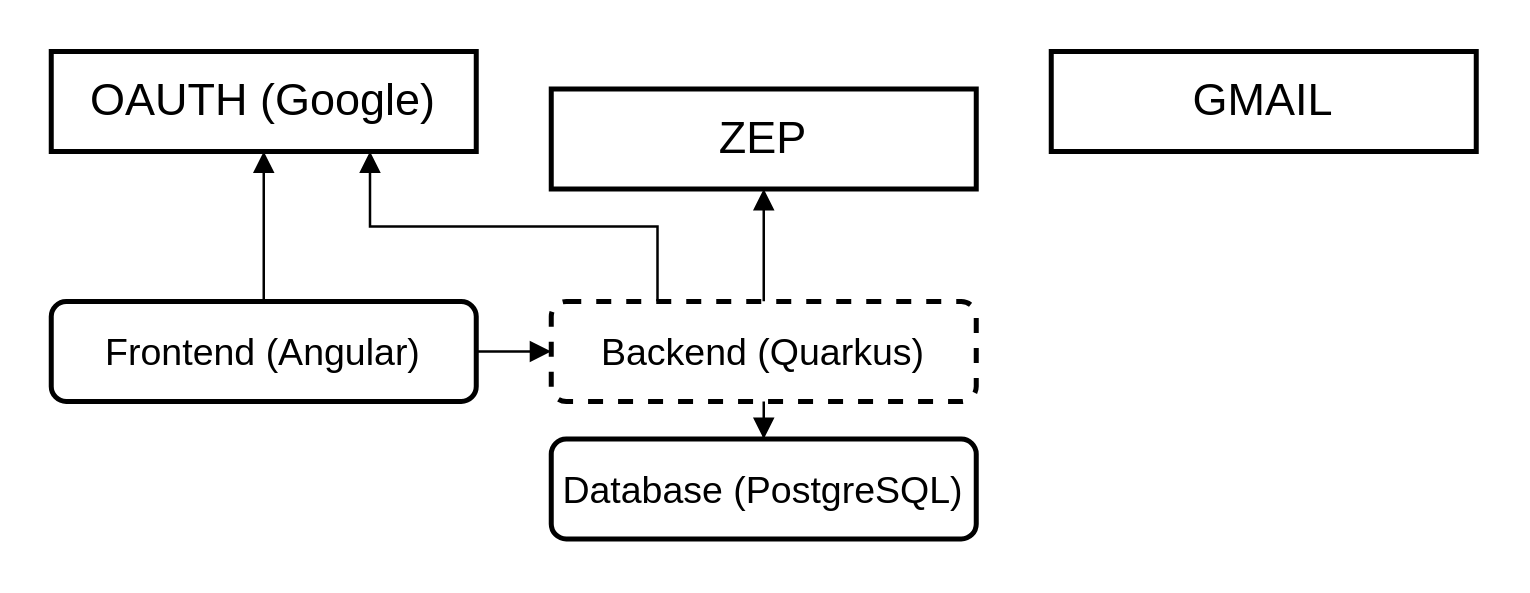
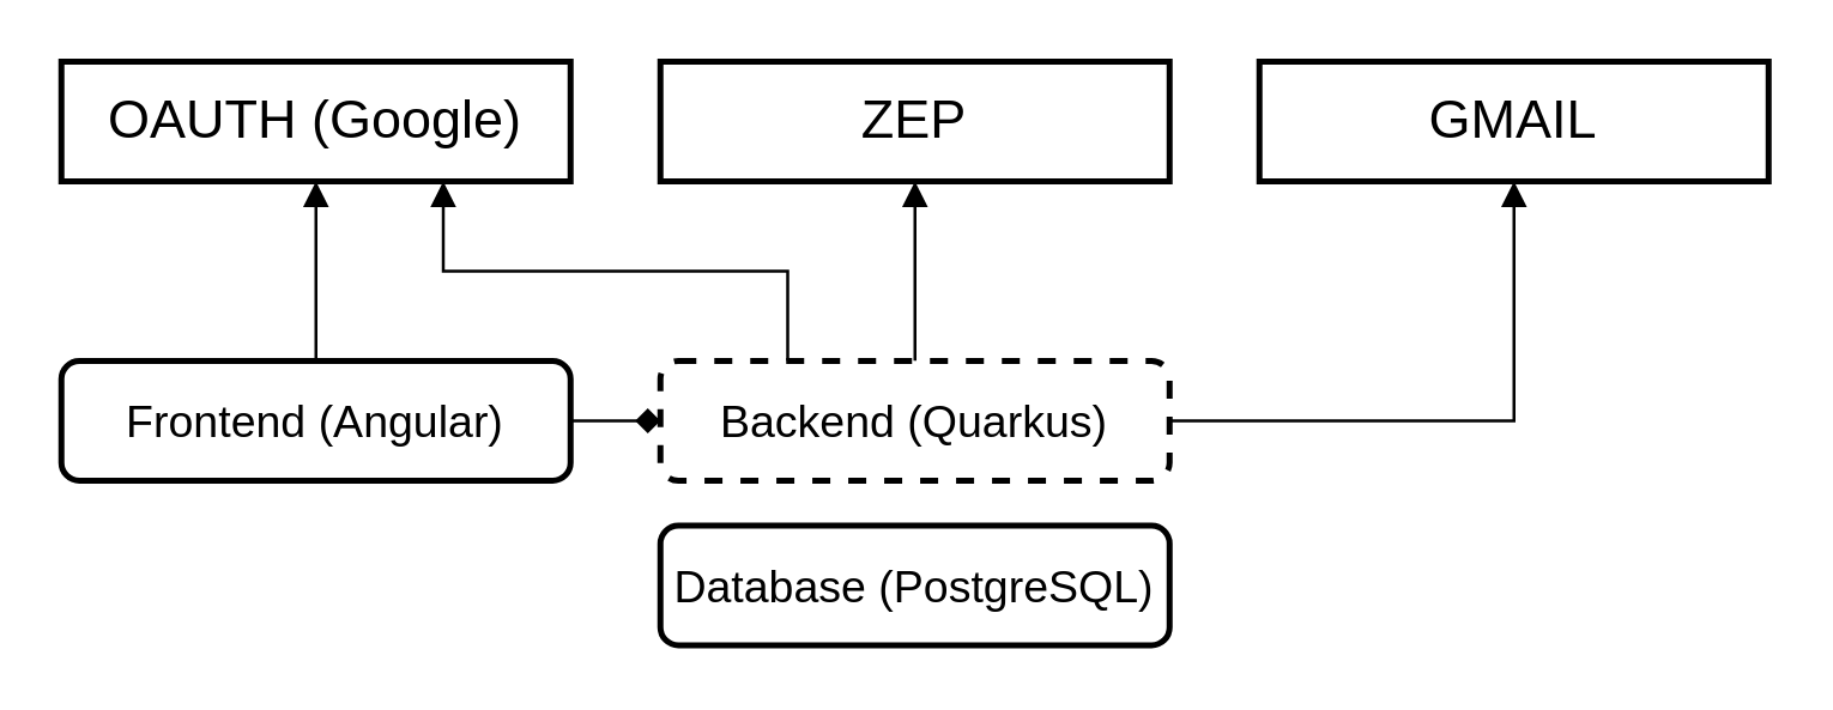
- <mxCell id="7" value="ZEP" style="rounded=0;whiteSpace=wrap;html=1;fontSize=18;strokeWidth=2;fontStyle=0" vertex="1" parent="1"><mxGeometry x="220" y="35" width="170" height="40" as="geometry" /></mxCell>
+ <mxCell id="7" value="ZEP" style="rounded=0;whiteSpace=wrap;html=1;fontSize=18;strokeWidth=2;fontStyle=0" vertex="1" parent="1"><mxGeometry x="220" y="20" width="170" height="40" as="geometry" /></mxCell>
- <mxCell id="10" style="edgeStyle=orthogonalEdgeStyle;rounded=0;orthogonalLoop=1;jettySize=auto;html=1;exitX=1;exitY=0.5;exitDx=0;exitDy=0;entryX=0;entryY=0.5;entryDx=0;entryDy=0;endArrow=block;endFill=1;" edge="1" parent="1" source="11" target="5"><mxGeometry relative="1" as="geometry"><Array as="points"><mxPoint x="200" y="140" /><mxPoint x="200" y="140" /></Array></mxGeometry></mxCell>
+ <mxCell id="10" style="edgeStyle=orthogonalEdgeStyle;rounded=0;orthogonalLoop=1;jettySize=auto;html=1;exitX=1;exitY=0.5;exitDx=0;exitDy=0;entryX=0;entryY=0.5;entryDx=0;entryDy=0;endArrow=diamond;endFill=1;" edge="1" parent="1" source="11" target="5"><mxGeometry relative="1" as="geometry"><Array as="points"><mxPoint x="200" y="140" /><mxPoint x="200" y="140" /></Array></mxGeometry></mxCell>
- <mxCell id="3" style="edgeStyle=orthogonalEdgeStyle;rounded=0;orthogonalLoop=1;jettySize=auto;html=1;entryX=0.5;entryY=0;entryDx=0;entryDy=0;endArrow=block;endFill=1;" edge="1" parent="1" source="5" target="12"><mxGeometry relative="1" as="geometry" /></mxCell>
+ <mxCell id="3" style="edgeStyle=orthogonalEdgeStyle;rounded=0;orthogonalLoop=1;jettySize=auto;html=1;endArrow=block;endFill=1;" edge="1" parent="1" source="5" target="8"><mxGeometry relative="1" as="geometry" /></mxCell>
